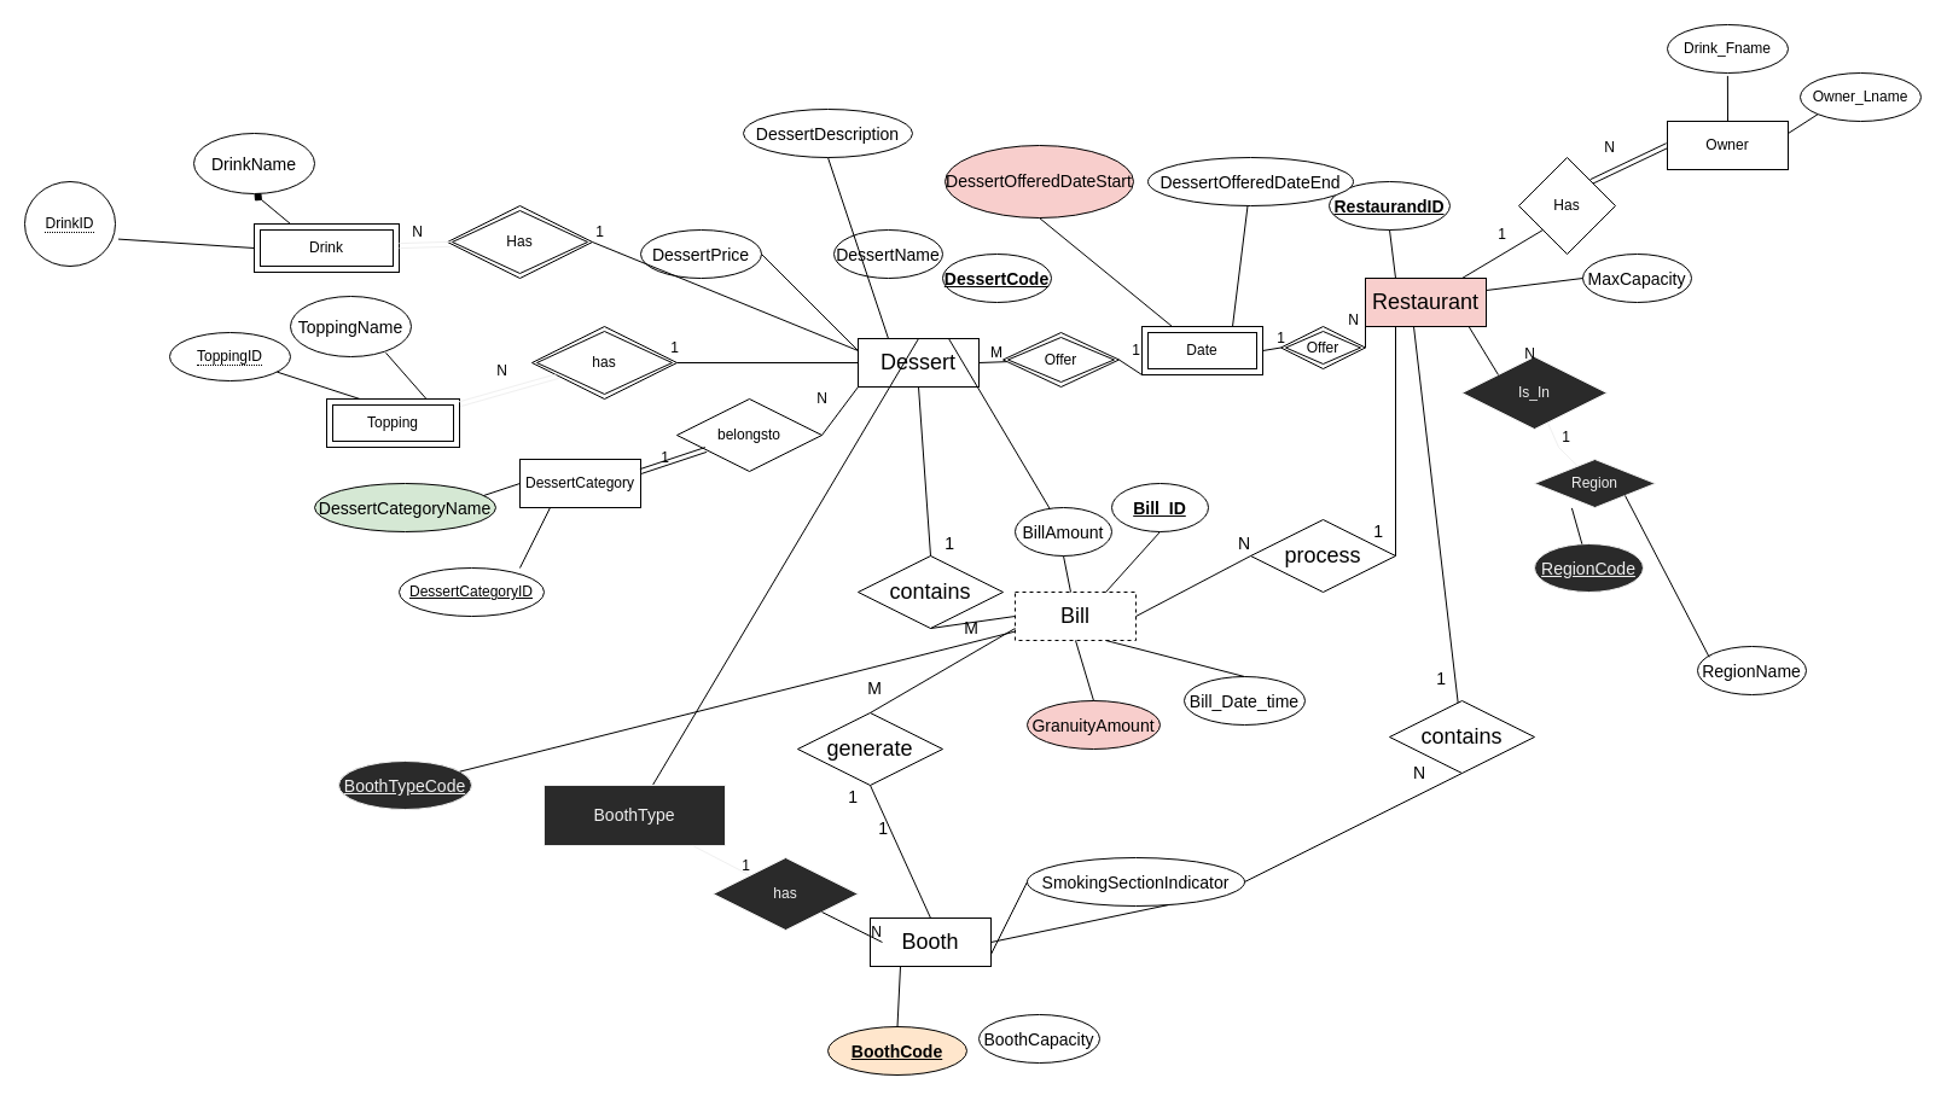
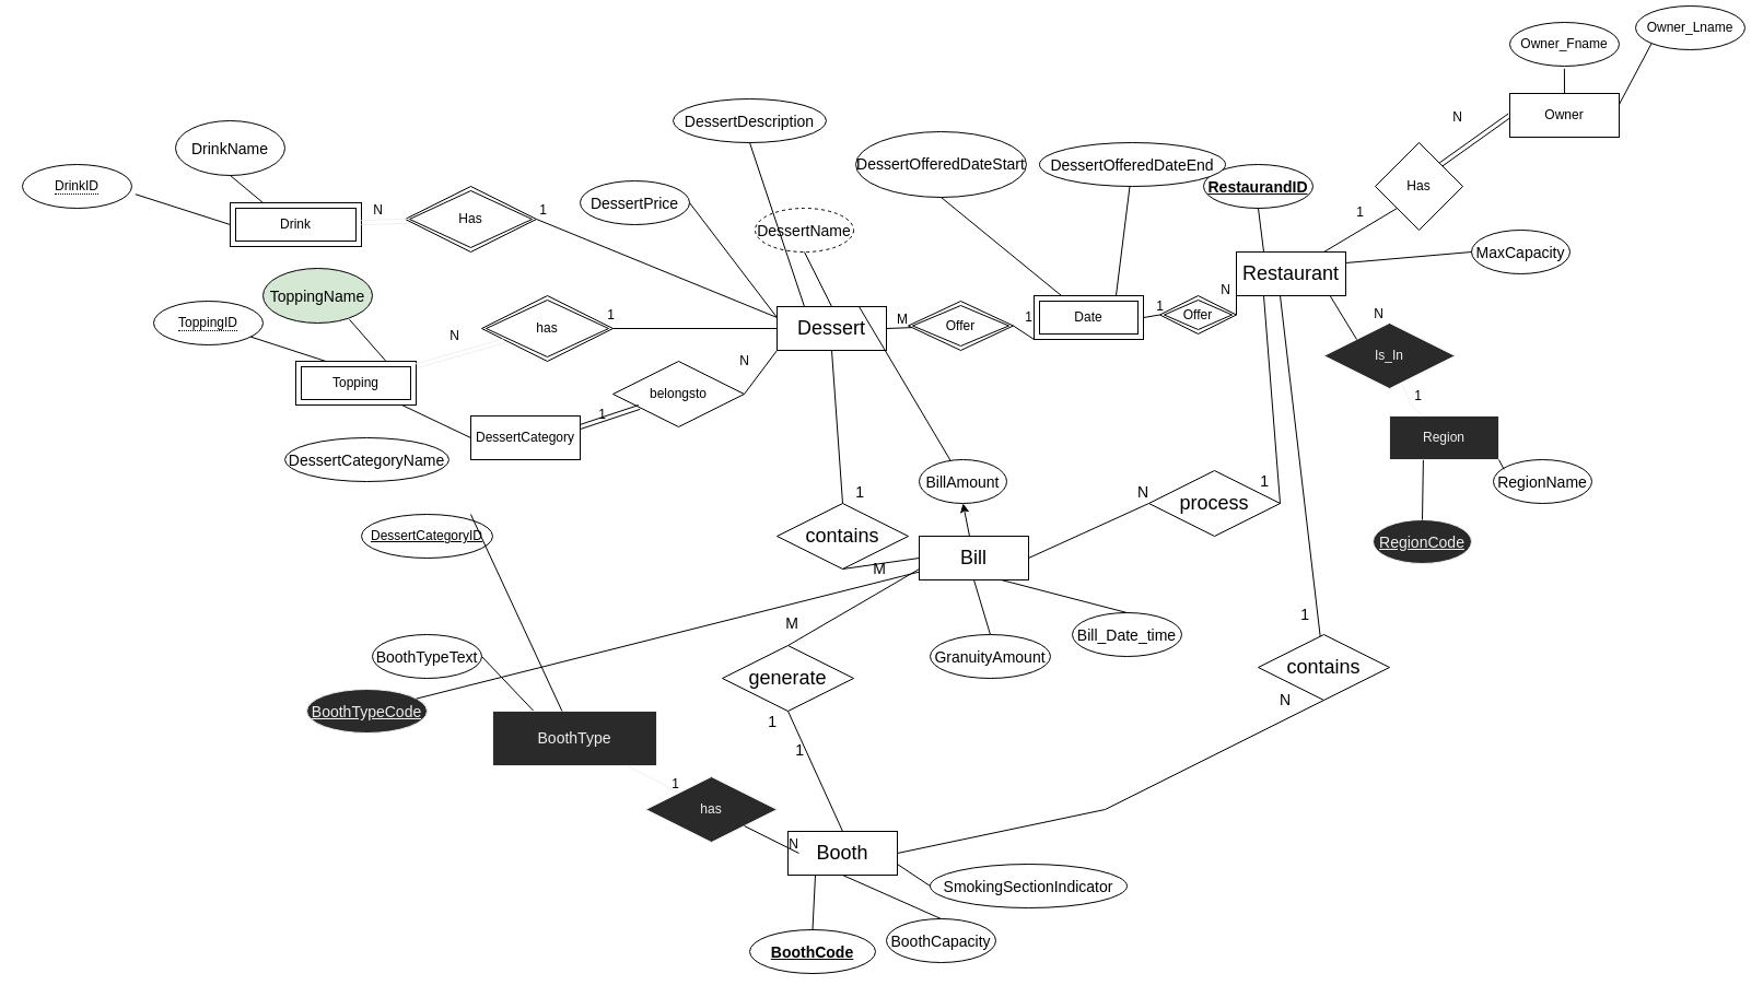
- <mxCell id="48" value="Drink_Fname" style="ellipse;whiteSpace=wrap;html=1;align=center;" vertex="1" parent="1"><mxGeometry x="1380" y="20" width="100" height="40" as="geometry" /></mxCell>
+ <mxCell id="48" value="Owner_Fname" style="ellipse;whiteSpace=wrap;html=1;align=center;" vertex="1" parent="1"><mxGeometry x="1380" y="20" width="100" height="40" as="geometry" /></mxCell>
- <mxCell id="49" value="Owner_Lname" style="ellipse;whiteSpace=wrap;html=1;align=center;" vertex="1" parent="1"><mxGeometry x="1490" y="60" width="100" height="40" as="geometry" /></mxCell>
+ <mxCell id="49" value="Owner_Lname" style="ellipse;whiteSpace=wrap;html=1;align=center;" vertex="1" parent="1"><mxGeometry x="1495" y="5" width="100" height="40" as="geometry" /></mxCell>
- <mxCell id="52" value="Owner" style="rounded=0;whiteSpace=wrap;html=1;" vertex="1" parent="1"><mxGeometry x="1380" y="100" width="100" height="40" as="geometry" /></mxCell>
+ <mxCell id="52" value="Owner" style="rounded=0;whiteSpace=wrap;html=1;" vertex="1" parent="1"><mxGeometry x="1380" y="85" width="100" height="40" as="geometry" /></mxCell>
- <mxCell id="127" value="&lt;span&gt;DessertOfferedDateStart&lt;/span&gt;" style="ellipse;whiteSpace=wrap;html=1;fontSize=14;fillColor=#f8cecc;" vertex="1" parent="1"><mxGeometry x="782" y="120" width="156" height="60" as="geometry" /></mxCell>
+ <mxCell id="127" value="&lt;span&gt;DessertOfferedDateStart&lt;/span&gt;" style="ellipse;whiteSpace=wrap;html=1;fontSize=14;" vertex="1" parent="1"><mxGeometry x="782" y="120" width="156" height="60" as="geometry" /></mxCell>
- <mxCell id="65" value="" style="endArrow=diamond;html=1;rounded=0;fontSize=18;entryX=0.5;entryY=1;entryDx=0;entryDy=0;exitX=0.25;exitY=0;exitDx=0;exitDy=0;startArrow=none;" edge="1" parent="1" source="72" target="64"><mxGeometry relative="1" as="geometry"><mxPoint x="-100" y="100" as="sourcePoint" /><mxPoint x="540" y="190" as="targetPoint" /></mxGeometry></mxCell>
+ <mxCell id="65" value="" style="endArrow=none;html=1;rounded=0;fontSize=18;entryX=0.5;entryY=1;entryDx=0;entryDy=0;exitX=0.25;exitY=0;exitDx=0;exitDy=0;startArrow=none;" edge="1" parent="1" source="72" target="64"><mxGeometry relative="1" as="geometry"><mxPoint x="-100" y="100" as="sourcePoint" /><mxPoint x="540" y="190" as="targetPoint" /></mxGeometry></mxCell>
- <mxCell id="79" value="&lt;span style=&quot;border-bottom: 1px dotted&quot;&gt;DrinkID&lt;/span&gt;" style="ellipse;whiteSpace=wrap;html=1;align=center;" vertex="1" parent="1"><mxGeometry x="20" y="150" width="75" height="70" as="geometry" /></mxCell>
+ <mxCell id="79" value="&lt;span style=&quot;border-bottom: 1px dotted&quot;&gt;DrinkID&lt;/span&gt;" style="ellipse;whiteSpace=wrap;html=1;align=center;" vertex="1" parent="1"><mxGeometry x="20" y="150" width="100" height="40" as="geometry" /></mxCell>
- <mxCell id="54" value="&lt;font style=&quot;font-size: 14px&quot;&gt;DessertPrice&lt;/font&gt;" style="ellipse;whiteSpace=wrap;html=1;align=center;fontSize=18;" vertex="1" parent="1"><mxGeometry x="530" y="190" width="100" height="40" as="geometry" /></mxCell>
+ <mxCell id="54" value="&lt;font style=&quot;font-size: 14px&quot;&gt;DessertPrice&lt;/font&gt;" style="ellipse;whiteSpace=wrap;html=1;align=center;fontSize=18;" vertex="1" parent="1"><mxGeometry x="530" y="165" width="100" height="40" as="geometry" /></mxCell>
- <mxCell id="56" value="&lt;font style=&quot;font-size: 14px&quot;&gt;DessertName&lt;/font&gt;" style="ellipse;whiteSpace=wrap;html=1;align=center;fontSize=18;" vertex="1" parent="1"><mxGeometry x="690" y="190" width="90" height="40" as="geometry" /></mxCell>
+ <mxCell id="56" value="&lt;font style=&quot;font-size: 14px&quot;&gt;DessertName&lt;/font&gt;" style="ellipse;whiteSpace=wrap;html=1;align=center;fontSize=18;dashed=1;" vertex="1" parent="1"><mxGeometry x="690" y="190" width="90" height="40" as="geometry" /></mxCell>
- <mxCell id="112" value="&lt;u&gt;&lt;font style=&quot;font-size: 14px&quot;&gt;&lt;b&gt;DessertCode&lt;/b&gt;&lt;/font&gt;&lt;/u&gt;" style="ellipse;whiteSpace=wrap;html=1;align=center;fontSize=18;" vertex="1" parent="1"><mxGeometry x="780" y="210" width="90" height="40" as="geometry" /></mxCell>
- <mxCell id="11" value="&lt;font style=&quot;font-size: 14px&quot;&gt;MaxCapacity&lt;/font&gt;" style="ellipse;whiteSpace=wrap;html=1;align=center;fontSize=18;" vertex="1" parent="1"><mxGeometry x="1310" y="210" width="90" height="40" as="geometry" /></mxCell>
+ <mxCell id="11" value="&lt;font style=&quot;font-size: 14px&quot;&gt;MaxCapacity&lt;/font&gt;" style="ellipse;whiteSpace=wrap;html=1;align=center;fontSize=18;" vertex="1" parent="1"><mxGeometry x="1345" y="210" width="90" height="40" as="geometry" /></mxCell>
- <mxCell id="4" value="&lt;font style=&quot;font-size: 18px&quot;&gt;Restaurant&lt;/font&gt;" style="whiteSpace=wrap;html=1;align=center;fillColor=#f8cecc;" vertex="1" parent="1"><mxGeometry x="1130" y="230" width="100" height="40" as="geometry" /></mxCell>
+ <mxCell id="4" value="&lt;font style=&quot;font-size: 18px&quot;&gt;Restaurant&lt;/font&gt;" style="whiteSpace=wrap;html=1;align=center;" vertex="1" parent="1"><mxGeometry x="1130" y="230" width="100" height="40" as="geometry" /></mxCell>
- <mxCell id="77" value="&lt;font style=&quot;font-size: 14px&quot;&gt;ToppingName&lt;br&gt;&lt;/font&gt;" style="ellipse;whiteSpace=wrap;html=1;align=center;fontSize=18;" vertex="1" parent="1"><mxGeometry x="240" y="245" width="100" height="50" as="geometry" /></mxCell>
+ <mxCell id="77" value="&lt;font style=&quot;font-size: 14px&quot;&gt;ToppingName&lt;br&gt;&lt;/font&gt;" style="ellipse;whiteSpace=wrap;html=1;align=center;fontSize=18;fillColor=#d5e8d4;" vertex="1" parent="1"><mxGeometry x="240" y="245" width="100" height="50" as="geometry" /></mxCell>
- <mxCell id="95" value="Region" style="rhombus;whiteSpace=wrap;html=1;align=center;fontFamily=Helvetica;fontSize=12;fontColor=rgb(240, 240, 240);strokeColor=rgb(240, 240, 240);fillColor=rgb(42, 42, 42);" vertex="1" parent="1"><mxGeometry x="1270" y="380" width="100" height="40" as="geometry" /></mxCell>
+ <mxCell id="95" value="Region" style="whiteSpace=wrap;html=1;align=center;fontFamily=Helvetica;fontSize=12;fontColor=rgb(240, 240, 240);strokeColor=rgb(240, 240, 240);fillColor=rgb(42, 42, 42);" vertex="1" parent="1"><mxGeometry x="1270" y="380" width="100" height="40" as="geometry" /></mxCell>
- <mxCell id="104" value="" style="endArrow=none;html=1;rounded=0;fontSize=18;exitX=0;exitY=0.5;exitDx=0;exitDy=0;entryX=0.933;entryY=0.25;entryDx=0;entryDy=0;entryPerimeter=0;" edge="1" parent="1" source="105" target="103"><mxGeometry relative="1" as="geometry"><mxPoint x="590" y="530" as="sourcePoint" /><mxPoint x="600" y="370" as="targetPoint" /></mxGeometry></mxCell>
+ <mxCell id="104" value="" style="endArrow=none;html=1;rounded=0;fontSize=18;exitX=0;exitY=0.5;exitDx=0;exitDy=0;" edge="1" parent="1" source="105" target="67"><mxGeometry relative="1" as="geometry"><mxPoint x="590" y="530" as="sourcePoint" /><mxPoint x="600" y="370" as="targetPoint" /></mxGeometry></mxCell>
- <mxCell id="103" value="&lt;font style=&quot;font-size: 14px&quot;&gt;DessertCategoryName&lt;/font&gt;" style="ellipse;whiteSpace=wrap;html=1;align=center;fontSize=18;fillColor=#d5e8d4;" vertex="1" parent="1"><mxGeometry x="260" y="400" width="150" height="40" as="geometry" /></mxCell>
+ <mxCell id="103" value="&lt;font style=&quot;font-size: 14px&quot;&gt;DessertCategoryName&lt;/font&gt;" style="ellipse;whiteSpace=wrap;html=1;align=center;fontSize=18;" vertex="1" parent="1"><mxGeometry x="260" y="400" width="150" height="40" as="geometry" /></mxCell>
- <mxCell id="10" value="&lt;font style=&quot;font-size: 14px&quot;&gt;&lt;u&gt;&lt;b&gt;Bill_ID&lt;/b&gt;&lt;/u&gt;&lt;/font&gt;" style="ellipse;whiteSpace=wrap;html=1;align=center;fontSize=18;" vertex="1" parent="1"><mxGeometry x="920" y="400" width="80" height="40" as="geometry" /></mxCell>
- <mxCell id="107" value="" style="endArrow=none;html=1;rounded=0;exitX=0.833;exitY=0;exitDx=0;exitDy=0;exitPerimeter=0;entryX=0.25;entryY=1;entryDx=0;entryDy=0;" edge="1" parent="1" source="106" target="105"><mxGeometry relative="1" as="geometry"><mxPoint x="540" y="380" as="sourcePoint" /><mxPoint x="700" y="380" as="targetPoint" /></mxGeometry></mxCell>
+ <mxCell id="107" value="" style="endArrow=none;html=1;rounded=0;exitX=0.833;exitY=0;exitDx=0;exitDy=0;exitPerimeter=0;" edge="1" parent="1" source="106" target="88"><mxGeometry relative="1" as="geometry"><mxPoint x="540" y="380" as="sourcePoint" /><mxPoint x="700" y="380" as="targetPoint" /></mxGeometry></mxCell>
- <mxCell id="6" value="process" style="shape=rhombus;perimeter=rhombusPerimeter;whiteSpace=wrap;html=1;align=center;fontSize=18;" vertex="1" parent="1"><mxGeometry x="1035" y="430" width="120" height="60" as="geometry" /></mxCell>
+ <mxCell id="6" value="process" style="shape=rhombus;perimeter=rhombusPerimeter;whiteSpace=wrap;html=1;align=center;fontSize=18;" vertex="1" parent="1"><mxGeometry x="1050" y="430" width="120" height="60" as="geometry" /></mxCell>
- <mxCell id="25" value="" style="endArrow=none;html=1;rounded=0;fontSize=14;entryX=0.5;entryY=1;entryDx=0;entryDy=0;" edge="1" parent="1" source="2" target="9"><mxGeometry relative="1" as="geometry"><mxPoint x="840" y="630" as="sourcePoint" /><mxPoint x="1000" y="630" as="targetPoint" /></mxGeometry></mxCell>
+ <mxCell id="25" value="" style="endArrow=classic;html=1;rounded=0;fontSize=14;entryX=0.5;entryY=1;entryDx=0;entryDy=0;" edge="1" parent="1" source="2" target="9"><mxGeometry relative="1" as="geometry"><mxPoint x="840" y="630" as="sourcePoint" /><mxPoint x="1000" y="630" as="targetPoint" /></mxGeometry></mxCell>
- <mxCell id="59" value="" style="endArrow=none;html=1;rounded=0;fontSize=18;exitX=0.5;exitY=0;exitDx=0;exitDy=0;startArrow=none;" edge="1" parent="1" source="53" target="88"><mxGeometry relative="1" as="geometry"><mxPoint x="850" y="480" as="sourcePoint" /><mxPoint x="1010" y="480" as="targetPoint" /></mxGeometry></mxCell>
+ <mxCell id="59" value="" style="endArrow=none;html=1;rounded=0;fontSize=18;entryX=0.5;entryY=1;entryDx=0;entryDy=0;exitX=0.5;exitY=0;exitDx=0;exitDy=0;startArrow=none;" edge="1" parent="1" source="53" target="56"><mxGeometry relative="1" as="geometry"><mxPoint x="850" y="480" as="sourcePoint" /><mxPoint x="1010" y="480" as="targetPoint" /></mxGeometry></mxCell>
- <mxCell id="26" value="" style="endArrow=none;html=1;rounded=0;fontSize=14;entryX=0.5;entryY=1;entryDx=0;entryDy=0;exitX=0.75;exitY=0;exitDx=0;exitDy=0;" edge="1" parent="1" source="2" target="10"><mxGeometry relative="1" as="geometry"><mxPoint x="840" y="630" as="sourcePoint" /><mxPoint x="1000" y="630" as="targetPoint" /></mxGeometry></mxCell>
- <mxCell id="94" value="&lt;font style=&quot;font-size: 14px&quot;&gt;RegionCode&lt;/font&gt;" style="ellipse;whiteSpace=wrap;html=1;align=center;fontStyle=4;fontFamily=Helvetica;fontSize=18;fontColor=rgb(240, 240, 240);strokeColor=rgb(240, 240, 240);fillColor=rgb(42, 42, 42);" vertex="1" parent="1"><mxGeometry x="1270" y="450" width="90" height="40" as="geometry" /></mxCell>
+ <mxCell id="94" value="&lt;font style=&quot;font-size: 14px&quot;&gt;RegionCode&lt;/font&gt;" style="ellipse;whiteSpace=wrap;html=1;align=center;fontStyle=4;fontFamily=Helvetica;fontSize=18;fontColor=rgb(240, 240, 240);strokeColor=rgb(240, 240, 240);fillColor=rgb(42, 42, 42);" vertex="1" parent="1"><mxGeometry x="1255" y="475" width="90" height="40" as="geometry" /></mxCell>
- <mxCell id="2" value="&lt;font style=&quot;font-size: 18px&quot;&gt;Bill&lt;/font&gt;" style="whiteSpace=wrap;html=1;align=center;dashed=1;" vertex="1" parent="1"><mxGeometry x="840" y="490" width="100" height="40" as="geometry" /></mxCell>
+ <mxCell id="2" value="&lt;font style=&quot;font-size: 18px&quot;&gt;Bill&lt;/font&gt;" style="whiteSpace=wrap;html=1;align=center;" vertex="1" parent="1"><mxGeometry x="840" y="490" width="100" height="40" as="geometry" /></mxCell>
- <mxCell id="93" value="&lt;font style=&quot;font-size: 14px&quot;&gt;RegionName&lt;/font&gt;" style="ellipse;whiteSpace=wrap;html=1;align=center;fontSize=18;" vertex="1" parent="1"><mxGeometry x="1405" y="535" width="90" height="40" as="geometry" /></mxCell>
+ <mxCell id="93" value="&lt;font style=&quot;font-size: 14px&quot;&gt;RegionName&lt;/font&gt;" style="ellipse;whiteSpace=wrap;html=1;align=center;fontSize=18;" vertex="1" parent="1"><mxGeometry x="1365" y="420" width="90" height="40" as="geometry" /></mxCell>
+ <mxCell id="84" value="&lt;font style=&quot;font-size: 14px&quot;&gt;BoothTypeText&lt;/font&gt;" style="ellipse;whiteSpace=wrap;html=1;align=center;fontSize=18;" vertex="1" parent="1"><mxGeometry x="340" y="580" width="100" height="40" as="geometry" /></mxCell>
- <mxCell id="13" value="&lt;font style=&quot;font-size: 14px&quot;&gt;GranuityAmount&lt;/font&gt;" style="ellipse;whiteSpace=wrap;html=1;align=center;fontSize=18;fillColor=#f8cecc;" vertex="1" parent="1"><mxGeometry x="850" y="580" width="110" height="40" as="geometry" /></mxCell>
+ <mxCell id="13" value="&lt;font style=&quot;font-size: 14px&quot;&gt;GranuityAmount&lt;/font&gt;" style="ellipse;whiteSpace=wrap;html=1;align=center;fontSize=18;" vertex="1" parent="1"><mxGeometry x="850" y="580" width="110" height="40" as="geometry" /></mxCell>
+ <mxCell id="86" value="" style="endArrow=none;html=1;rounded=0;fontSize=14;entryX=0.25;entryY=0;entryDx=0;entryDy=0;exitX=1;exitY=0.5;exitDx=0;exitDy=0;" edge="1" parent="1" source="84" target="88"><mxGeometry relative="1" as="geometry"><mxPoint x="930" y="610" as="sourcePoint" /><mxPoint x="1090" y="610" as="targetPoint" /></mxGeometry></mxCell>
- <mxCell id="39" value="&lt;font style=&quot;font-size: 14px&quot;&gt;SmokingSectionIndicator&lt;/font&gt;" style="ellipse;whiteSpace=wrap;html=1;align=center;fontSize=18;" vertex="1" parent="1"><mxGeometry x="850" y="710" width="180" height="40" as="geometry" /></mxCell>
+ <mxCell id="39" value="&lt;font style=&quot;font-size: 14px&quot;&gt;SmokingSectionIndicator&lt;/font&gt;" style="ellipse;whiteSpace=wrap;html=1;align=center;fontSize=18;" vertex="1" parent="1"><mxGeometry x="850" y="790" width="180" height="40" as="geometry" /></mxCell>
+ <mxCell id="41" value="" style="endArrow=none;html=1;rounded=0;fontSize=14;entryX=0.5;entryY=0;entryDx=0;entryDy=0;exitX=0.5;exitY=1;exitDx=0;exitDy=0;" edge="1" parent="1" source="3" target="38"><mxGeometry relative="1" as="geometry"><mxPoint x="970" y="630" as="sourcePoint" /><mxPoint x="1130" y="630" as="targetPoint" /></mxGeometry></mxCell>
- <mxCell id="37" value="&lt;font style=&quot;font-size: 14px&quot;&gt;&lt;b&gt;&lt;u&gt;BoothCode&lt;/u&gt;&lt;/b&gt;&lt;/font&gt;" style="ellipse;whiteSpace=wrap;html=1;align=center;fontSize=18;fillColor=#ffe6cc;" vertex="1" parent="1"><mxGeometry x="685" y="850" width="115" height="40" as="geometry" /></mxCell>
+ <mxCell id="37" value="&lt;font style=&quot;font-size: 14px&quot;&gt;&lt;b&gt;&lt;u&gt;BoothCode&lt;/u&gt;&lt;/b&gt;&lt;/font&gt;" style="ellipse;whiteSpace=wrap;html=1;align=center;fontSize=18;" vertex="1" parent="1"><mxGeometry x="685" y="850" width="115" height="40" as="geometry" /></mxCell>
